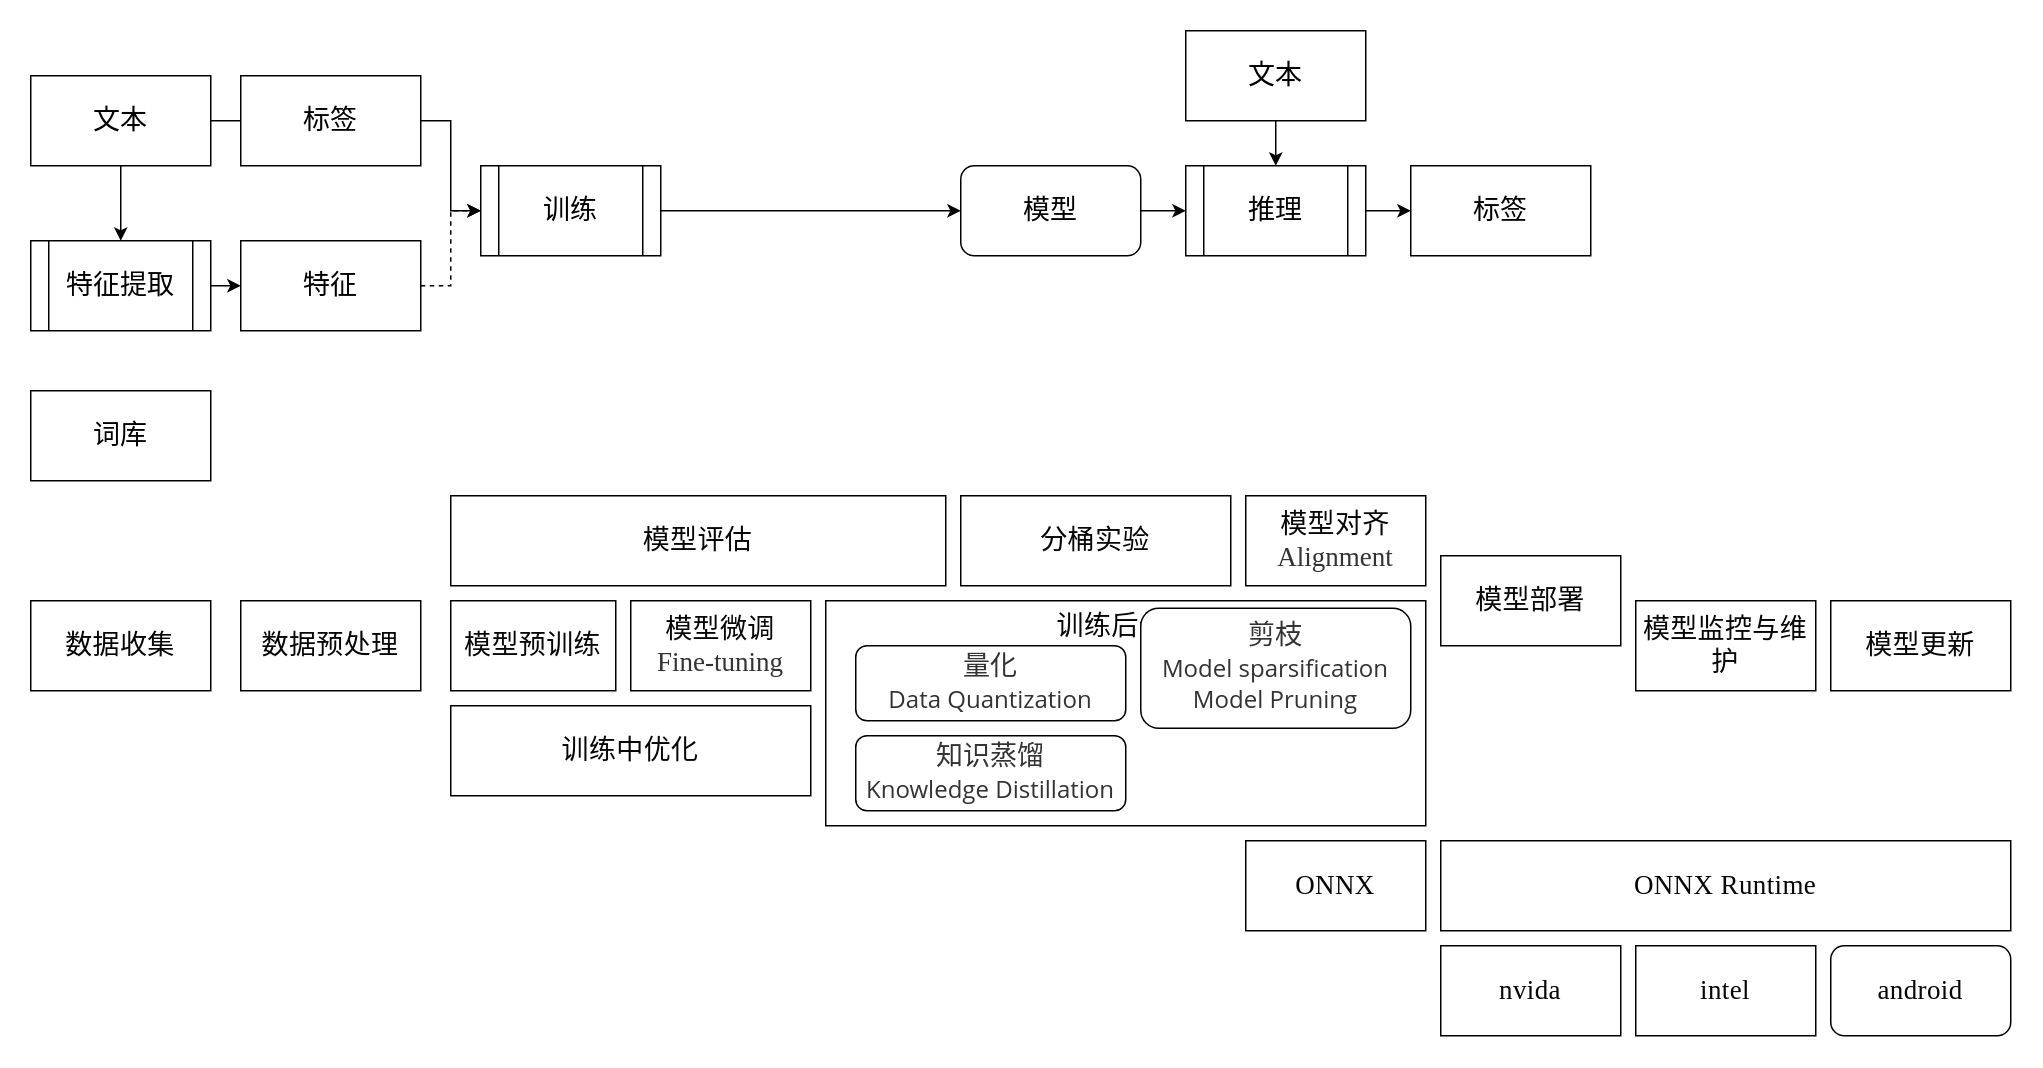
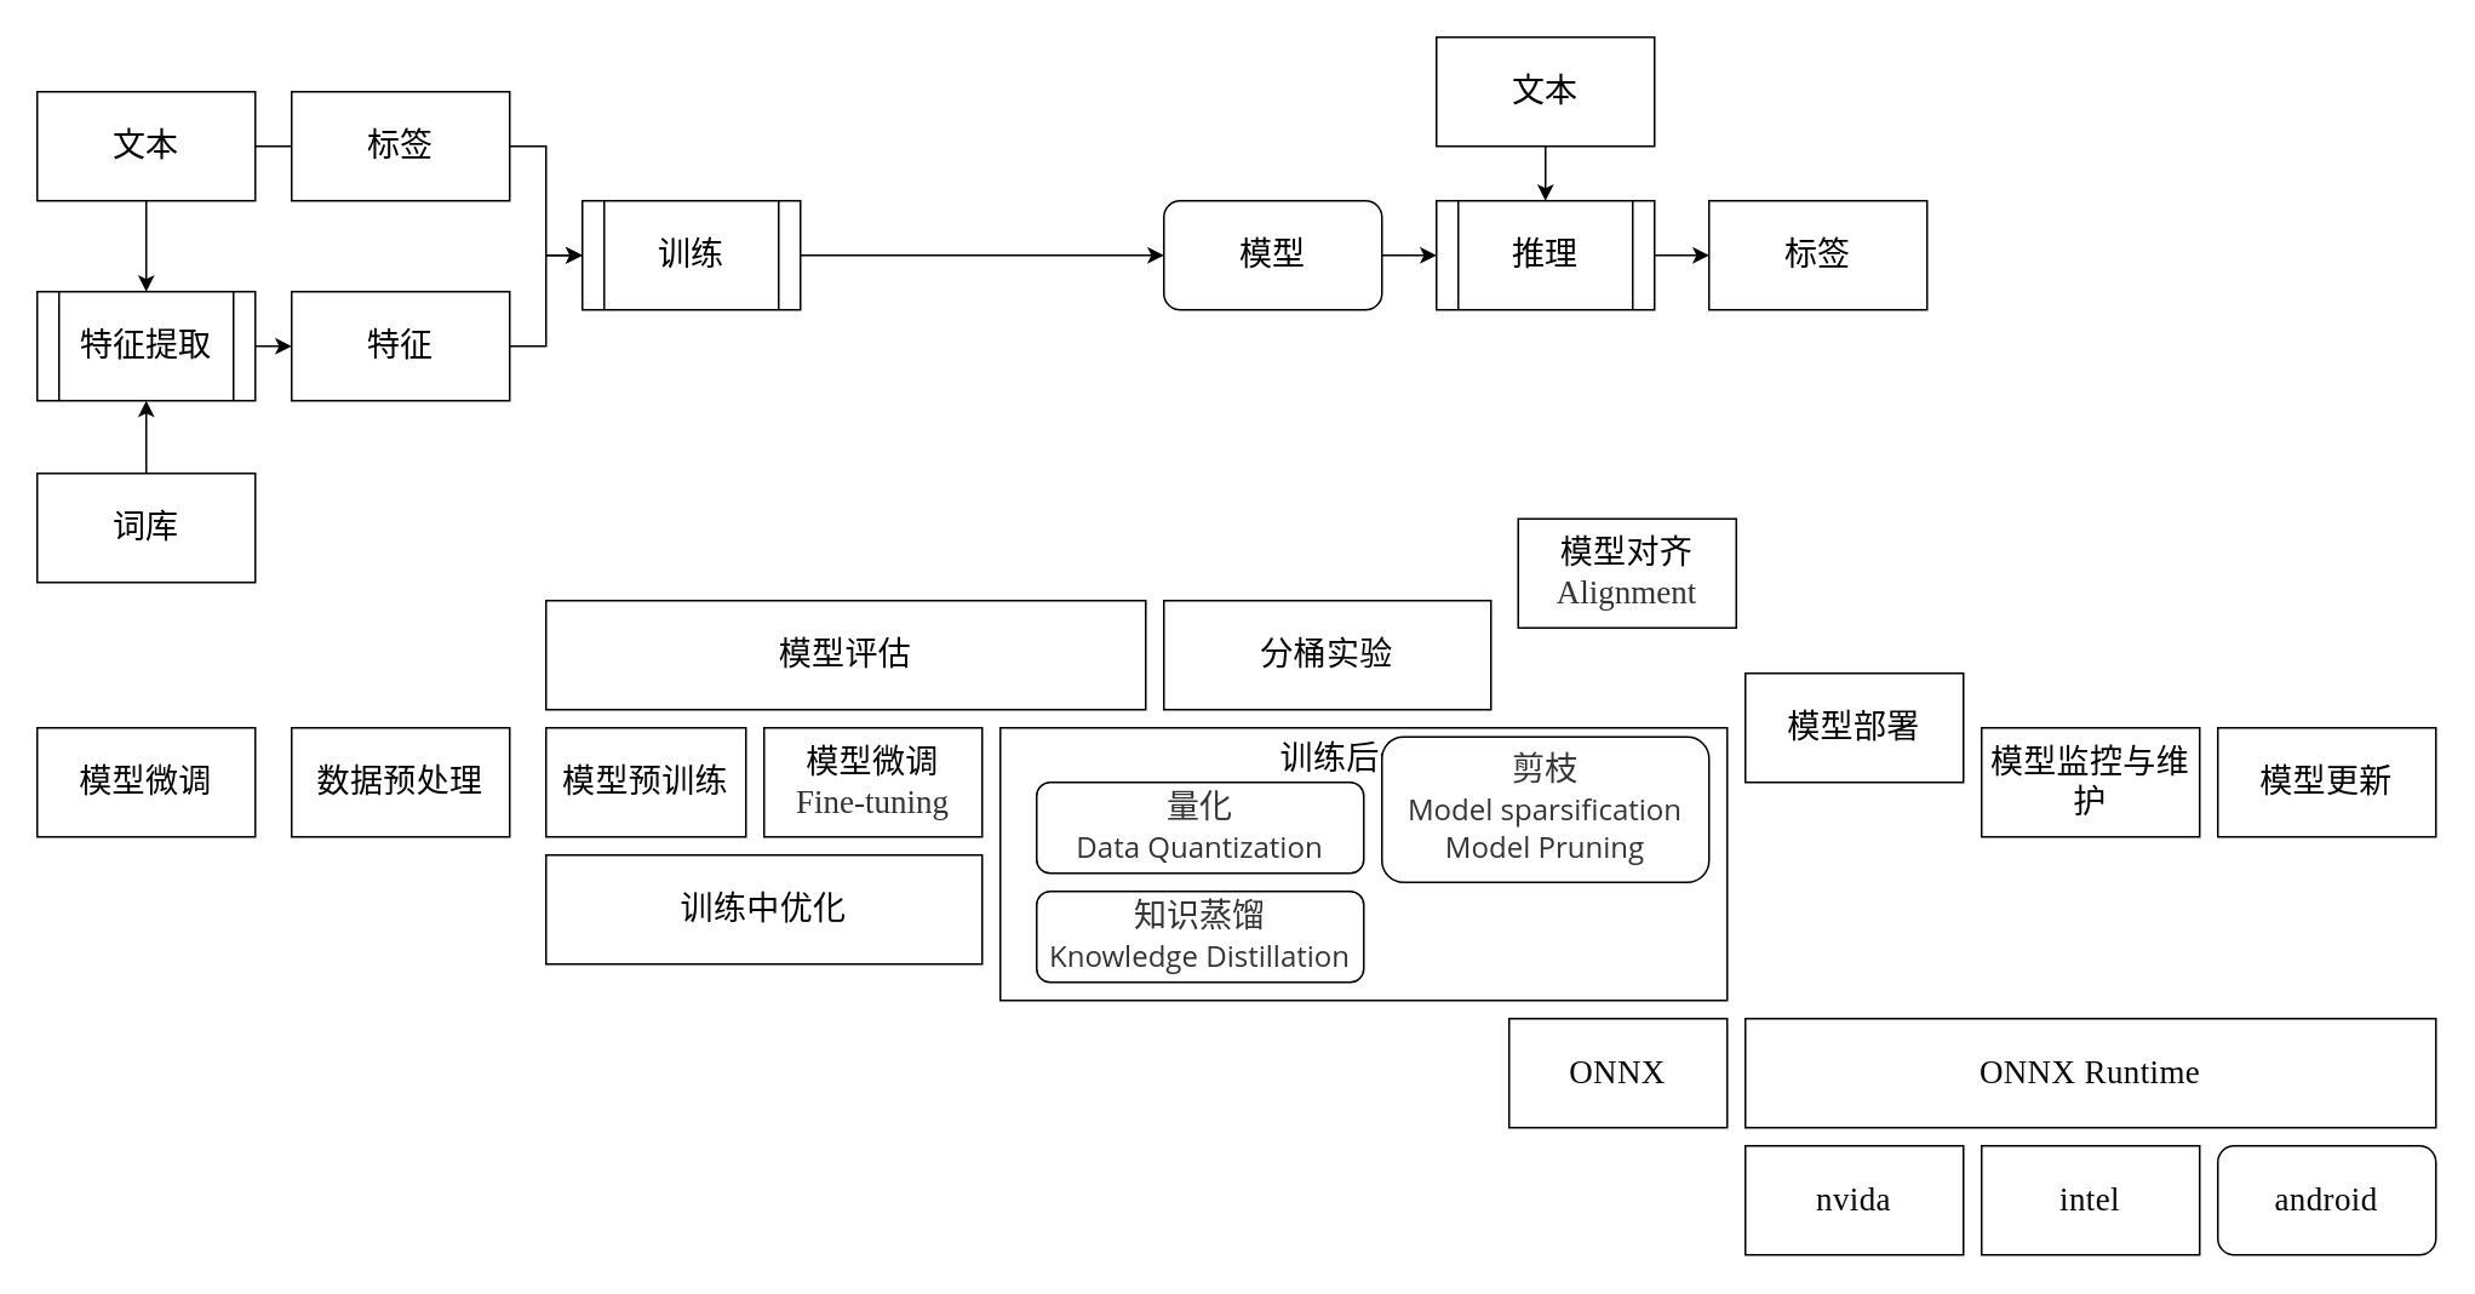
- <mxCell id="26" style="edgeStyle=orthogonalEdgeStyle;rounded=0;orthogonalLoop=1;jettySize=auto;html=1;exitX=1;exitY=0.5;exitDx=0;exitDy=0;entryX=0;entryY=0.5;entryDx=0;entryDy=0;fontFamily=Nunito;fontStyle=0;fontSize=18;dashed=1;" edge="1" parent="1" source="27" target="35"><mxGeometry relative="1" as="geometry" /></mxCell>
+ <mxCell id="26" style="edgeStyle=orthogonalEdgeStyle;rounded=0;orthogonalLoop=1;jettySize=auto;html=1;exitX=1;exitY=0.5;exitDx=0;exitDy=0;entryX=0;entryY=0.5;entryDx=0;entryDy=0;fontFamily=Nunito;fontStyle=0;fontSize=18;" edge="1" parent="1" source="27" target="35"><mxGeometry relative="1" as="geometry" /></mxCell>
+ <mxCell id="24" style="edgeStyle=orthogonalEdgeStyle;rounded=0;orthogonalLoop=1;jettySize=auto;html=1;exitX=0.5;exitY=0;exitDx=0;exitDy=0;entryX=0.5;entryY=1;entryDx=0;entryDy=0;fontFamily=Nunito;fontStyle=0;fontSize=18;" edge="1" parent="1" source="25" target="29"><mxGeometry relative="1" as="geometry" /></mxCell>
- <mxCell id="7" value="&lt;span style=&quot;color: rgb(6, 6, 7); font-size: 18px; letter-spacing: 0.25px; text-align: left; white-space-collapse: preserve; background-color: rgb(255, 255, 255); box-sizing: inherit;&quot;&gt;模型对齐&lt;/span&gt;&lt;div style=&quot;font-size: 18px;&quot;&gt;&lt;span style=&quot;color: rgb(6, 6, 7); font-size: 18px; letter-spacing: 0.25px; text-align: left; white-space-collapse: preserve; background-color: rgb(255, 255, 255); box-sizing: inherit;&quot;&gt;&lt;span style=&quot;color: rgb(51, 51, 51); font-size: 18px; letter-spacing: normal; orphans: 4;&quot;&gt;Alignment&lt;/span&gt;&lt;br style=&quot;font-size: 18px;&quot;&gt;&lt;/span&gt;&lt;/div&gt;" style="rounded=0;whiteSpace=wrap;html=1;fontFamily=Nunito;fontStyle=0;fontSize=18;" parent="1" vertex="1"><mxGeometry x="830" y="330" width="120" height="60" as="geometry" /></mxCell>
+ <mxCell id="7" value="&lt;span style=&quot;color: rgb(6, 6, 7); font-size: 18px; letter-spacing: 0.25px; text-align: left; white-space-collapse: preserve; background-color: rgb(255, 255, 255); box-sizing: inherit;&quot;&gt;模型对齐&lt;/span&gt;&lt;div style=&quot;font-size: 18px;&quot;&gt;&lt;span style=&quot;color: rgb(6, 6, 7); font-size: 18px; letter-spacing: 0.25px; text-align: left; white-space-collapse: preserve; background-color: rgb(255, 255, 255); box-sizing: inherit;&quot;&gt;&lt;span style=&quot;color: rgb(51, 51, 51); font-size: 18px; letter-spacing: normal; orphans: 4;&quot;&gt;Alignment&lt;/span&gt;&lt;br style=&quot;font-size: 18px;&quot;&gt;&lt;/span&gt;&lt;/div&gt;" style="rounded=0;whiteSpace=wrap;html=1;fontFamily=Nunito;fontStyle=0;fontSize=18;" parent="1" vertex="1"><mxGeometry x="835" y="285" width="120" height="60" as="geometry" /></mxCell>
- <mxCell id="2" value="&lt;span style=&quot;color: rgb(6, 6, 7); font-size: 18px; letter-spacing: 0.25px; text-align: left; white-space-collapse: preserve; background-color: rgb(255, 255, 255); box-sizing: inherit;&quot;&gt;数据收集&lt;/span&gt;" style="rounded=0;whiteSpace=wrap;html=1;fontFamily=Nunito;fontStyle=0;fontSize=18;" parent="1" vertex="1"><mxGeometry x="20" y="400" width="120" height="60" as="geometry" /></mxCell>
+ <mxCell id="2" value="&lt;span style=&quot;color: rgb(6, 6, 7); font-size: 18px; letter-spacing: 0.25px; text-align: left; white-space-collapse: preserve; background-color: rgb(255, 255, 255); box-sizing: inherit;&quot;&gt;模型微调&lt;/span&gt;" style="rounded=0;whiteSpace=wrap;html=1;fontFamily=Nunito;fontStyle=0;fontSize=18;" parent="1" vertex="1"><mxGeometry x="20" y="400" width="120" height="60" as="geometry" /></mxCell>
